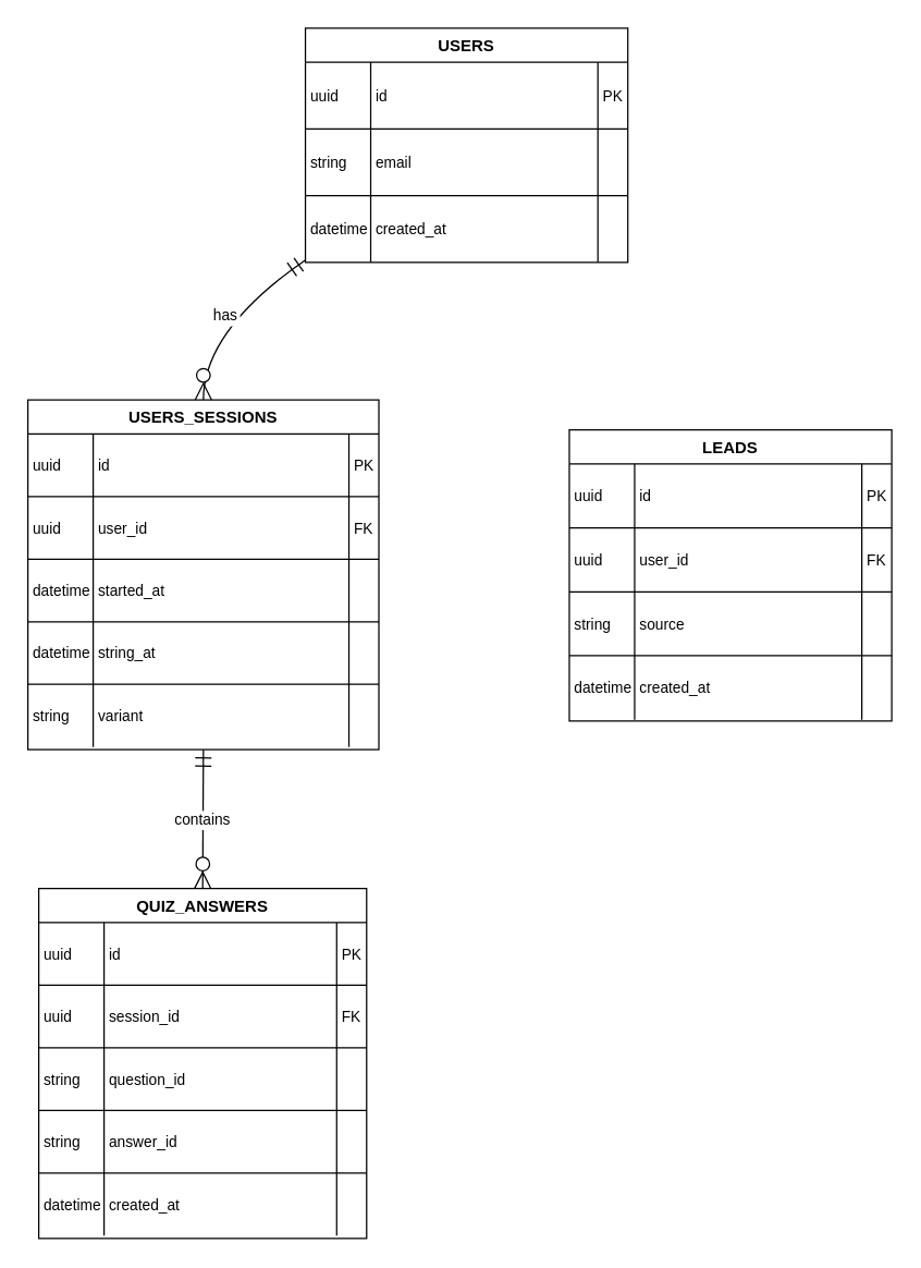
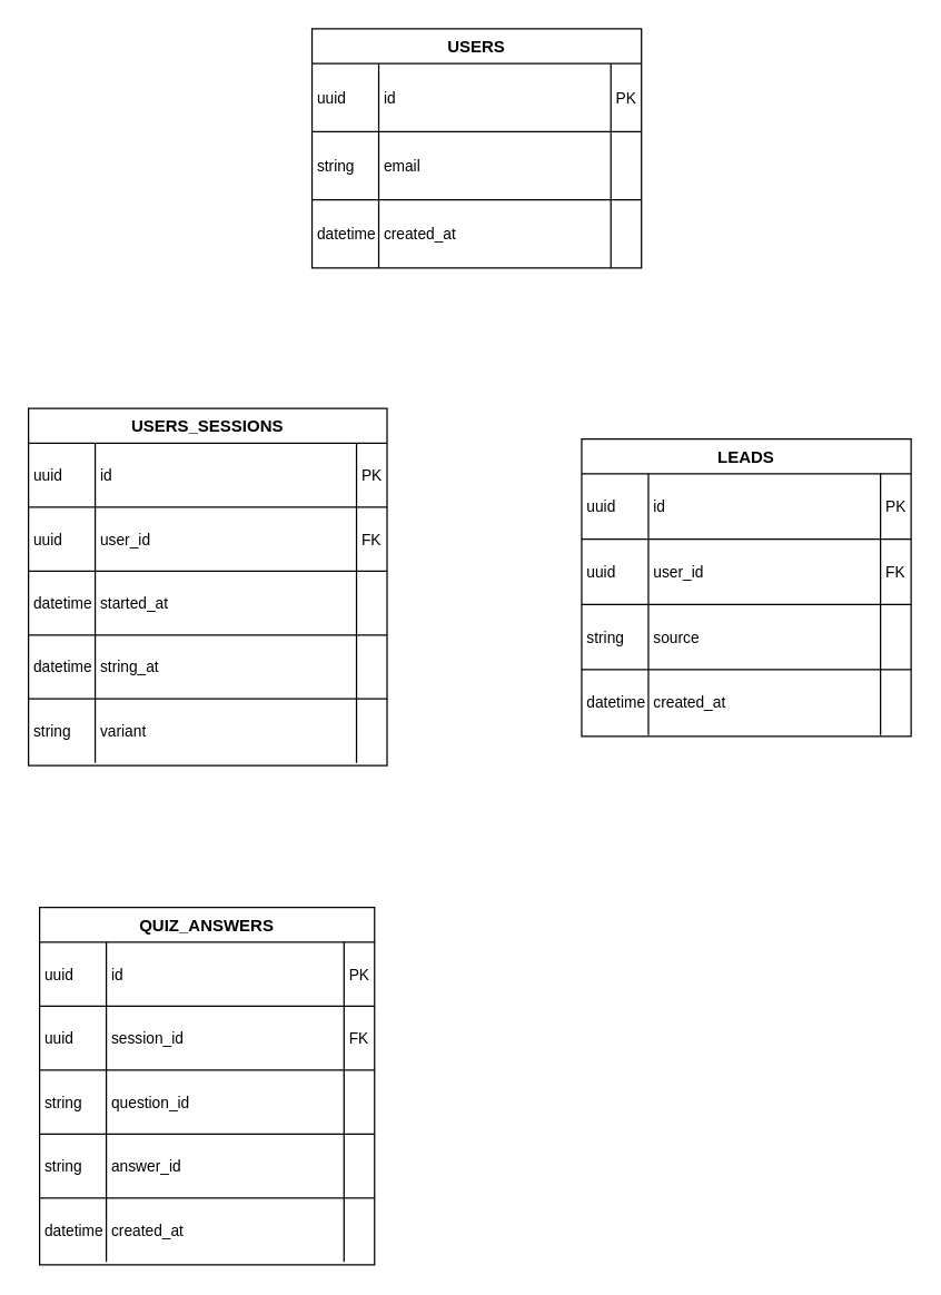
- <mxCell id="74" value="has" style="curved=1;startArrow=ERmandOne;startSize=10;;endArrow=ERzeroToMany;endSize=10;;exitX=0;exitY=0.99;entryX=0.5;entryY=0;rounded=0;" edge="1" parent="1" source="2" target="15"><mxGeometry relative="1" as="geometry"><Array as="points"><mxPoint x="149" y="242" /></Array></mxGeometry></mxCell>
- <mxCell id="75" value="contains" style="curved=1;startArrow=ERmandOne;startSize=10;;endArrow=ERzeroToMany;endSize=10;;exitX=0.5;exitY=1;entryX=0.5;entryY=0;rounded=0;" edge="1" parent="1" source="15" target="36"><mxGeometry relative="1" as="geometry"><Array as="points" /></mxGeometry></mxCell>
